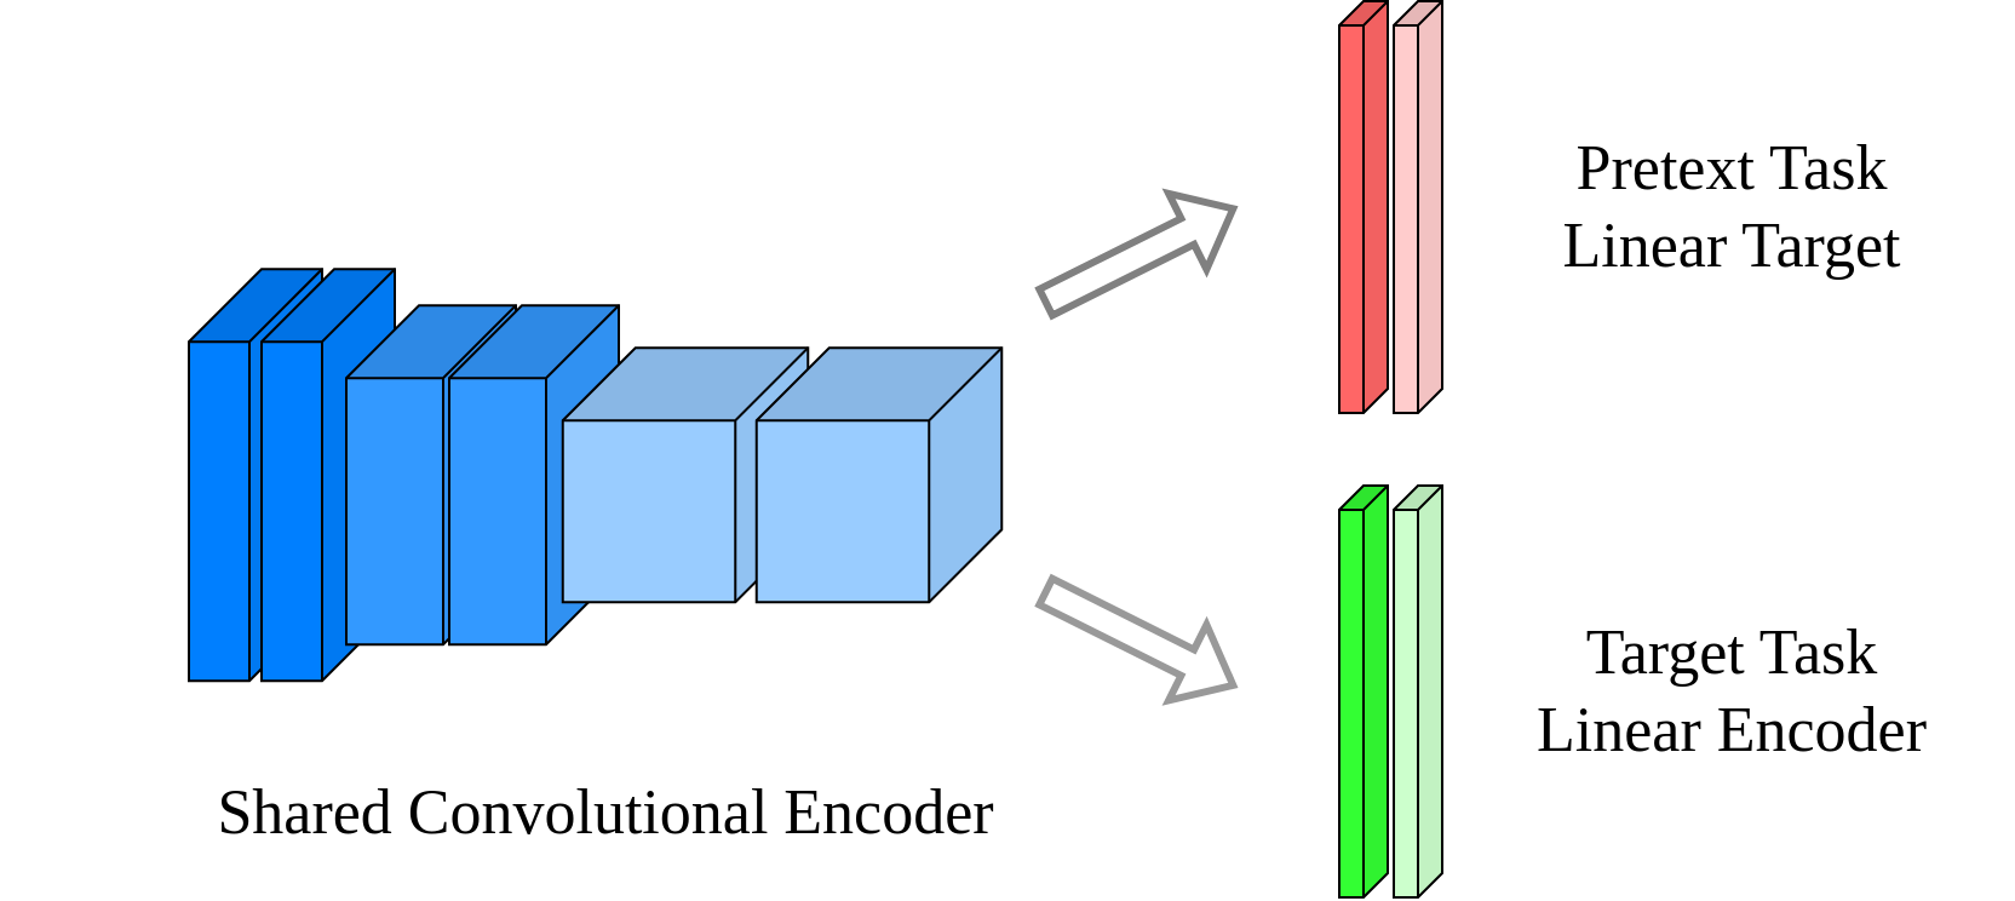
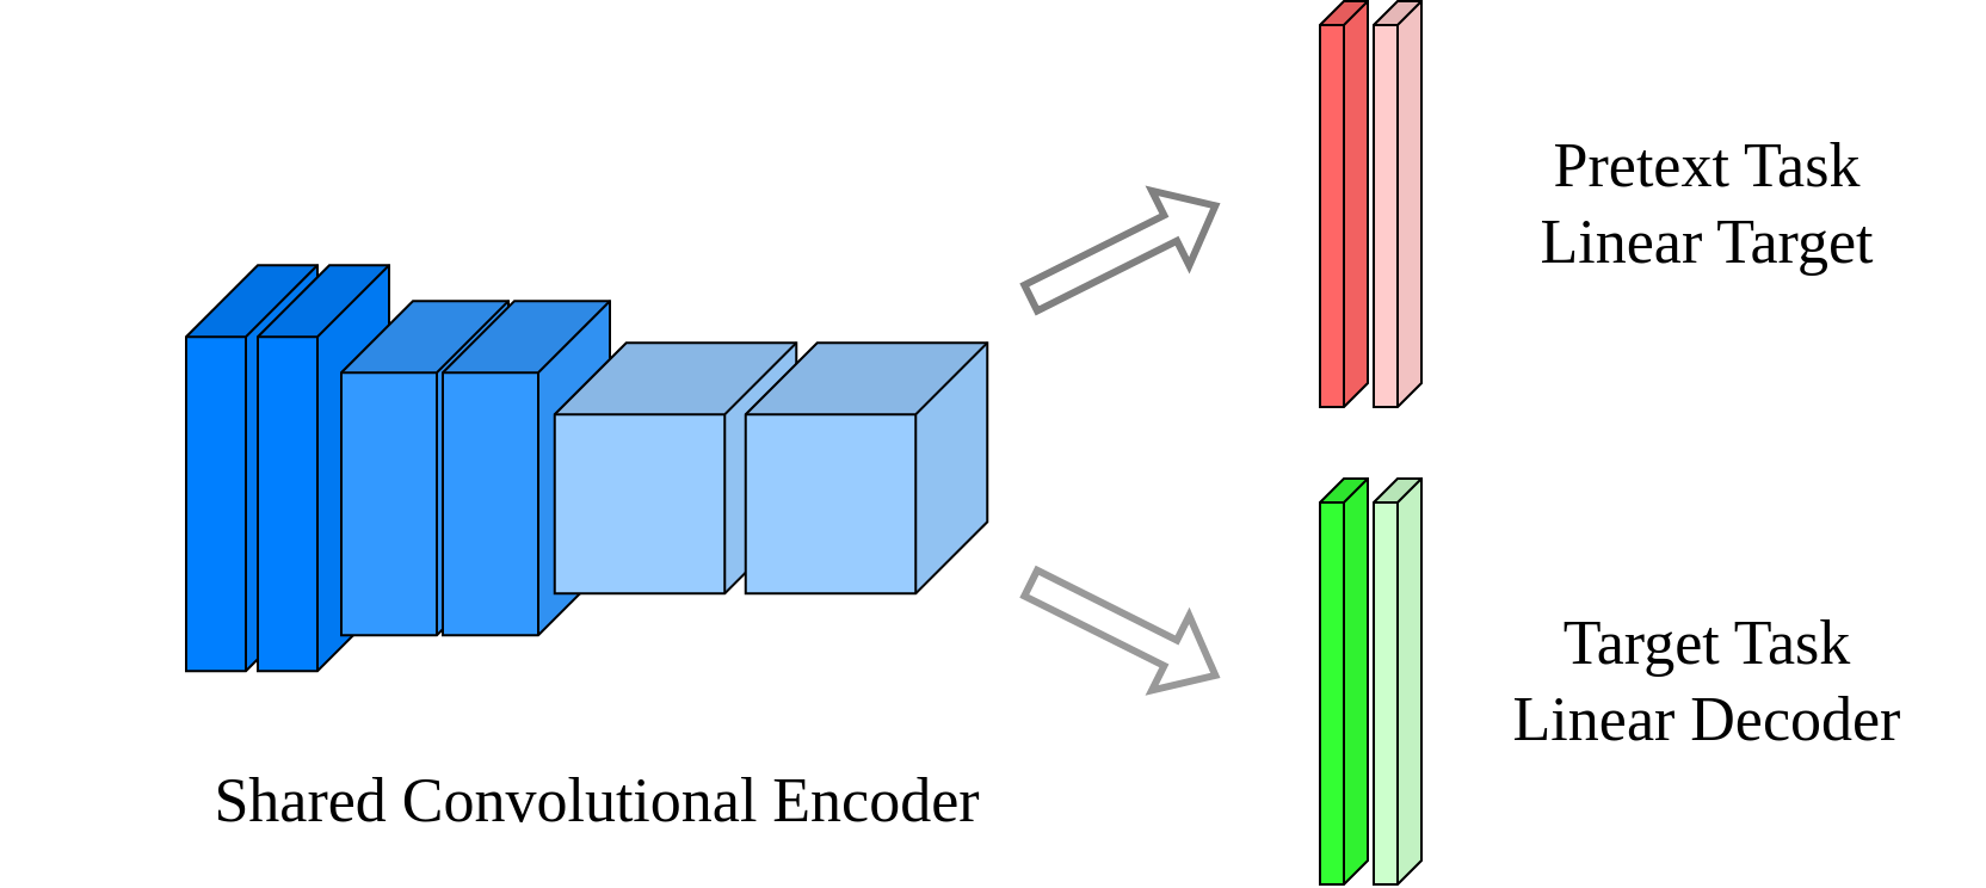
- <mxCell id="16" value="&lt;font face=&quot;Times New Roman&quot; style=&quot;font-size: 26px;&quot;&gt;Target Task&lt;br&gt;Linear Encoder&lt;br&gt;&lt;/font&gt;" style="text;html=1;strokeColor=none;fillColor=none;align=center;verticalAlign=middle;whiteSpace=wrap;rounded=0;strokeWidth=4;" vertex="1" parent="1"><mxGeometry x="620" y="220" width="190" height="70" as="geometry" /></mxCell>
+ <mxCell id="16" value="&lt;font face=&quot;Times New Roman&quot; style=&quot;font-size: 26px;&quot;&gt;Target Task&lt;br&gt;Linear Decoder&lt;br&gt;&lt;/font&gt;" style="text;html=1;strokeColor=none;fillColor=none;align=center;verticalAlign=middle;whiteSpace=wrap;rounded=0;strokeWidth=4;" vertex="1" parent="1"><mxGeometry x="620" y="220" width="190" height="70" as="geometry" /></mxCell>
